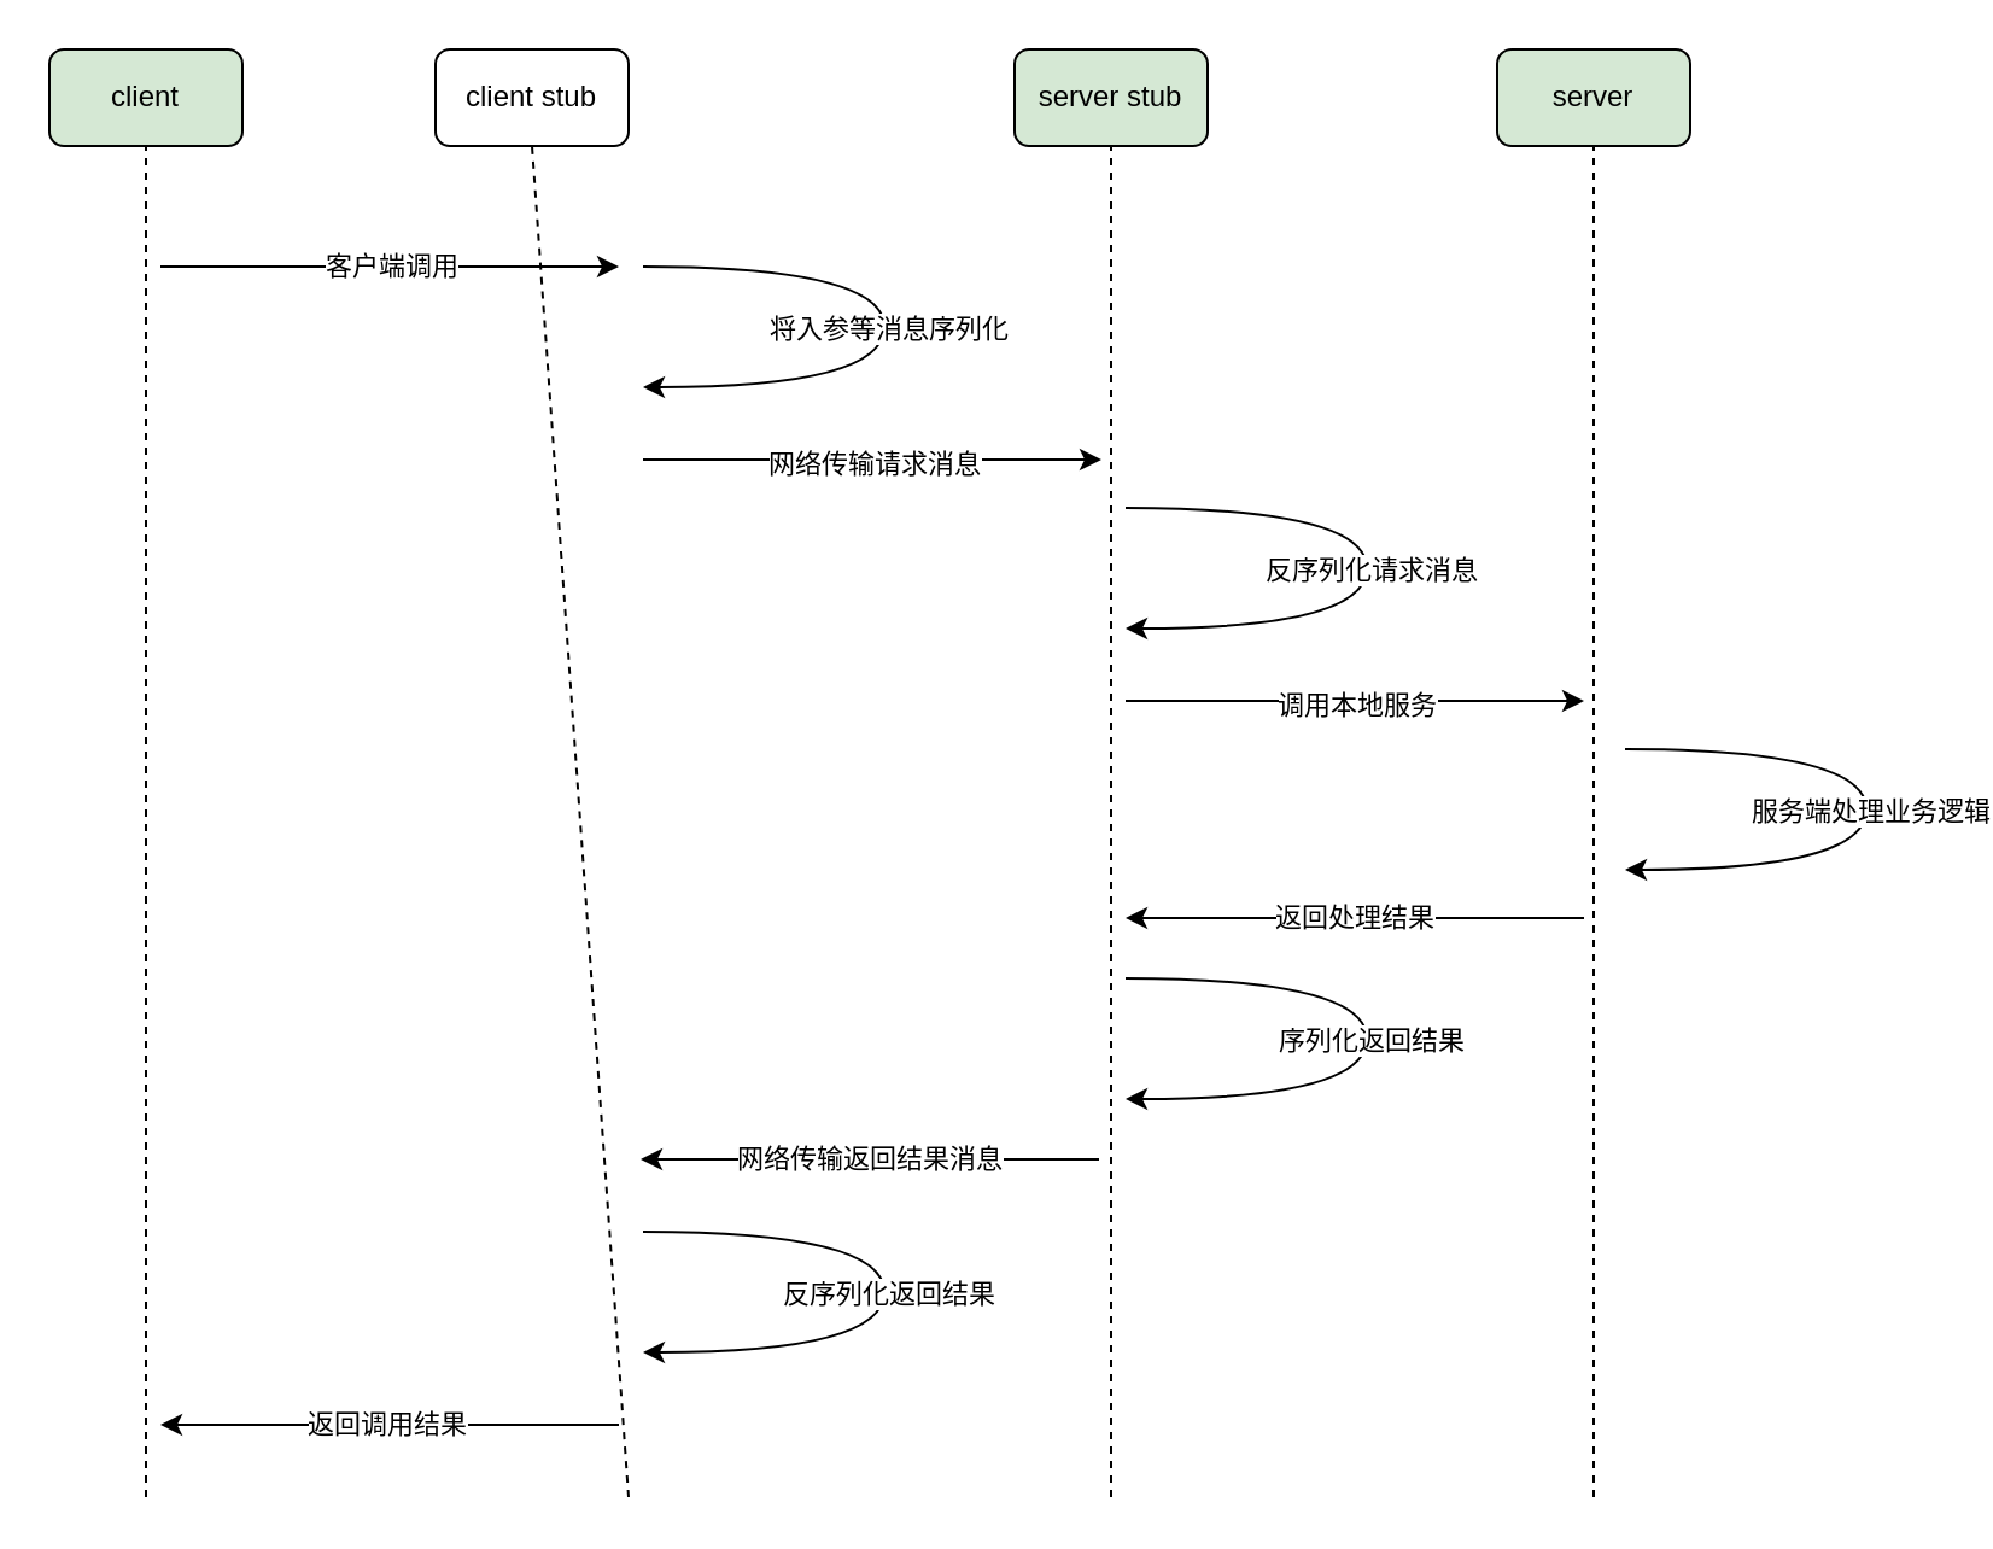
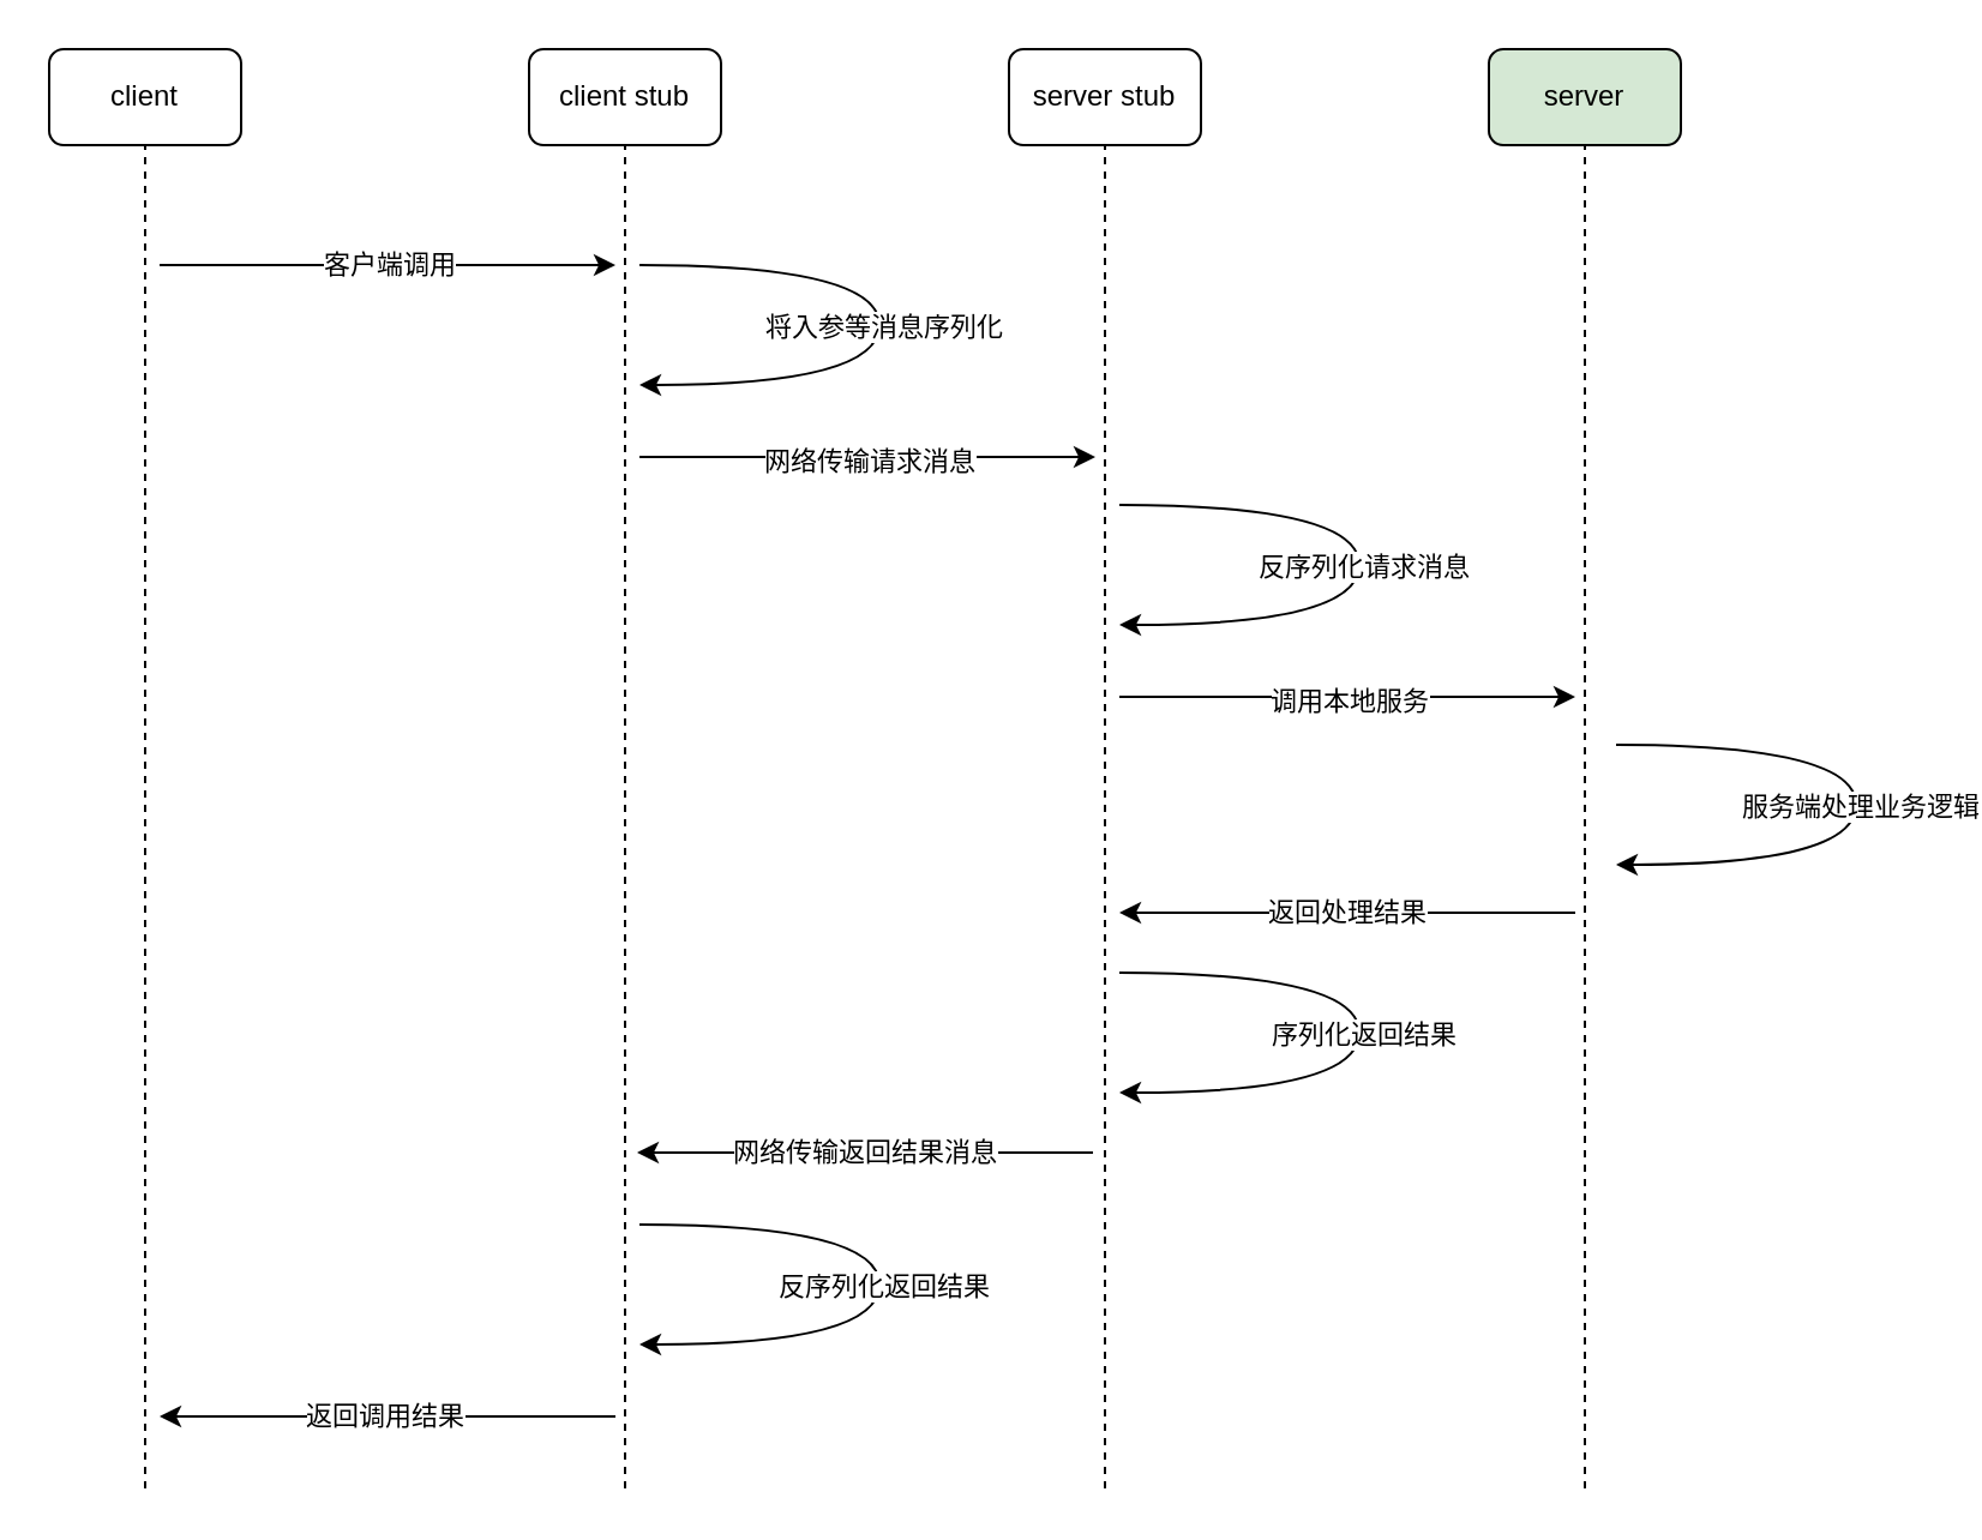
- <mxCell id="2" value="client" style="rounded=1;whiteSpace=wrap;html=1;fillColor=#d5e8d4;" vertex="1" parent="1"><mxGeometry x="20" y="20" width="80" height="40" as="geometry" /></mxCell>
+ <mxCell id="2" value="client" style="rounded=1;whiteSpace=wrap;html=1;" vertex="1" parent="1"><mxGeometry x="20" y="20" width="80" height="40" as="geometry" /></mxCell>
- <mxCell id="3" value="client stub" style="rounded=1;whiteSpace=wrap;html=1;" vertex="1" parent="1"><mxGeometry x="180" y="20" width="80" height="40" as="geometry" /></mxCell>
+ <mxCell id="3" value="client stub" style="rounded=1;whiteSpace=wrap;html=1;" vertex="1" parent="1"><mxGeometry x="220" y="20" width="80" height="40" as="geometry" /></mxCell>
- <mxCell id="4" value="server stub" style="rounded=1;whiteSpace=wrap;html=1;fillColor=#d5e8d4;" vertex="1" parent="1"><mxGeometry x="420" y="20" width="80" height="40" as="geometry" /></mxCell>
+ <mxCell id="4" value="server stub" style="rounded=1;whiteSpace=wrap;html=1;" vertex="1" parent="1"><mxGeometry x="420" y="20" width="80" height="40" as="geometry" /></mxCell>
